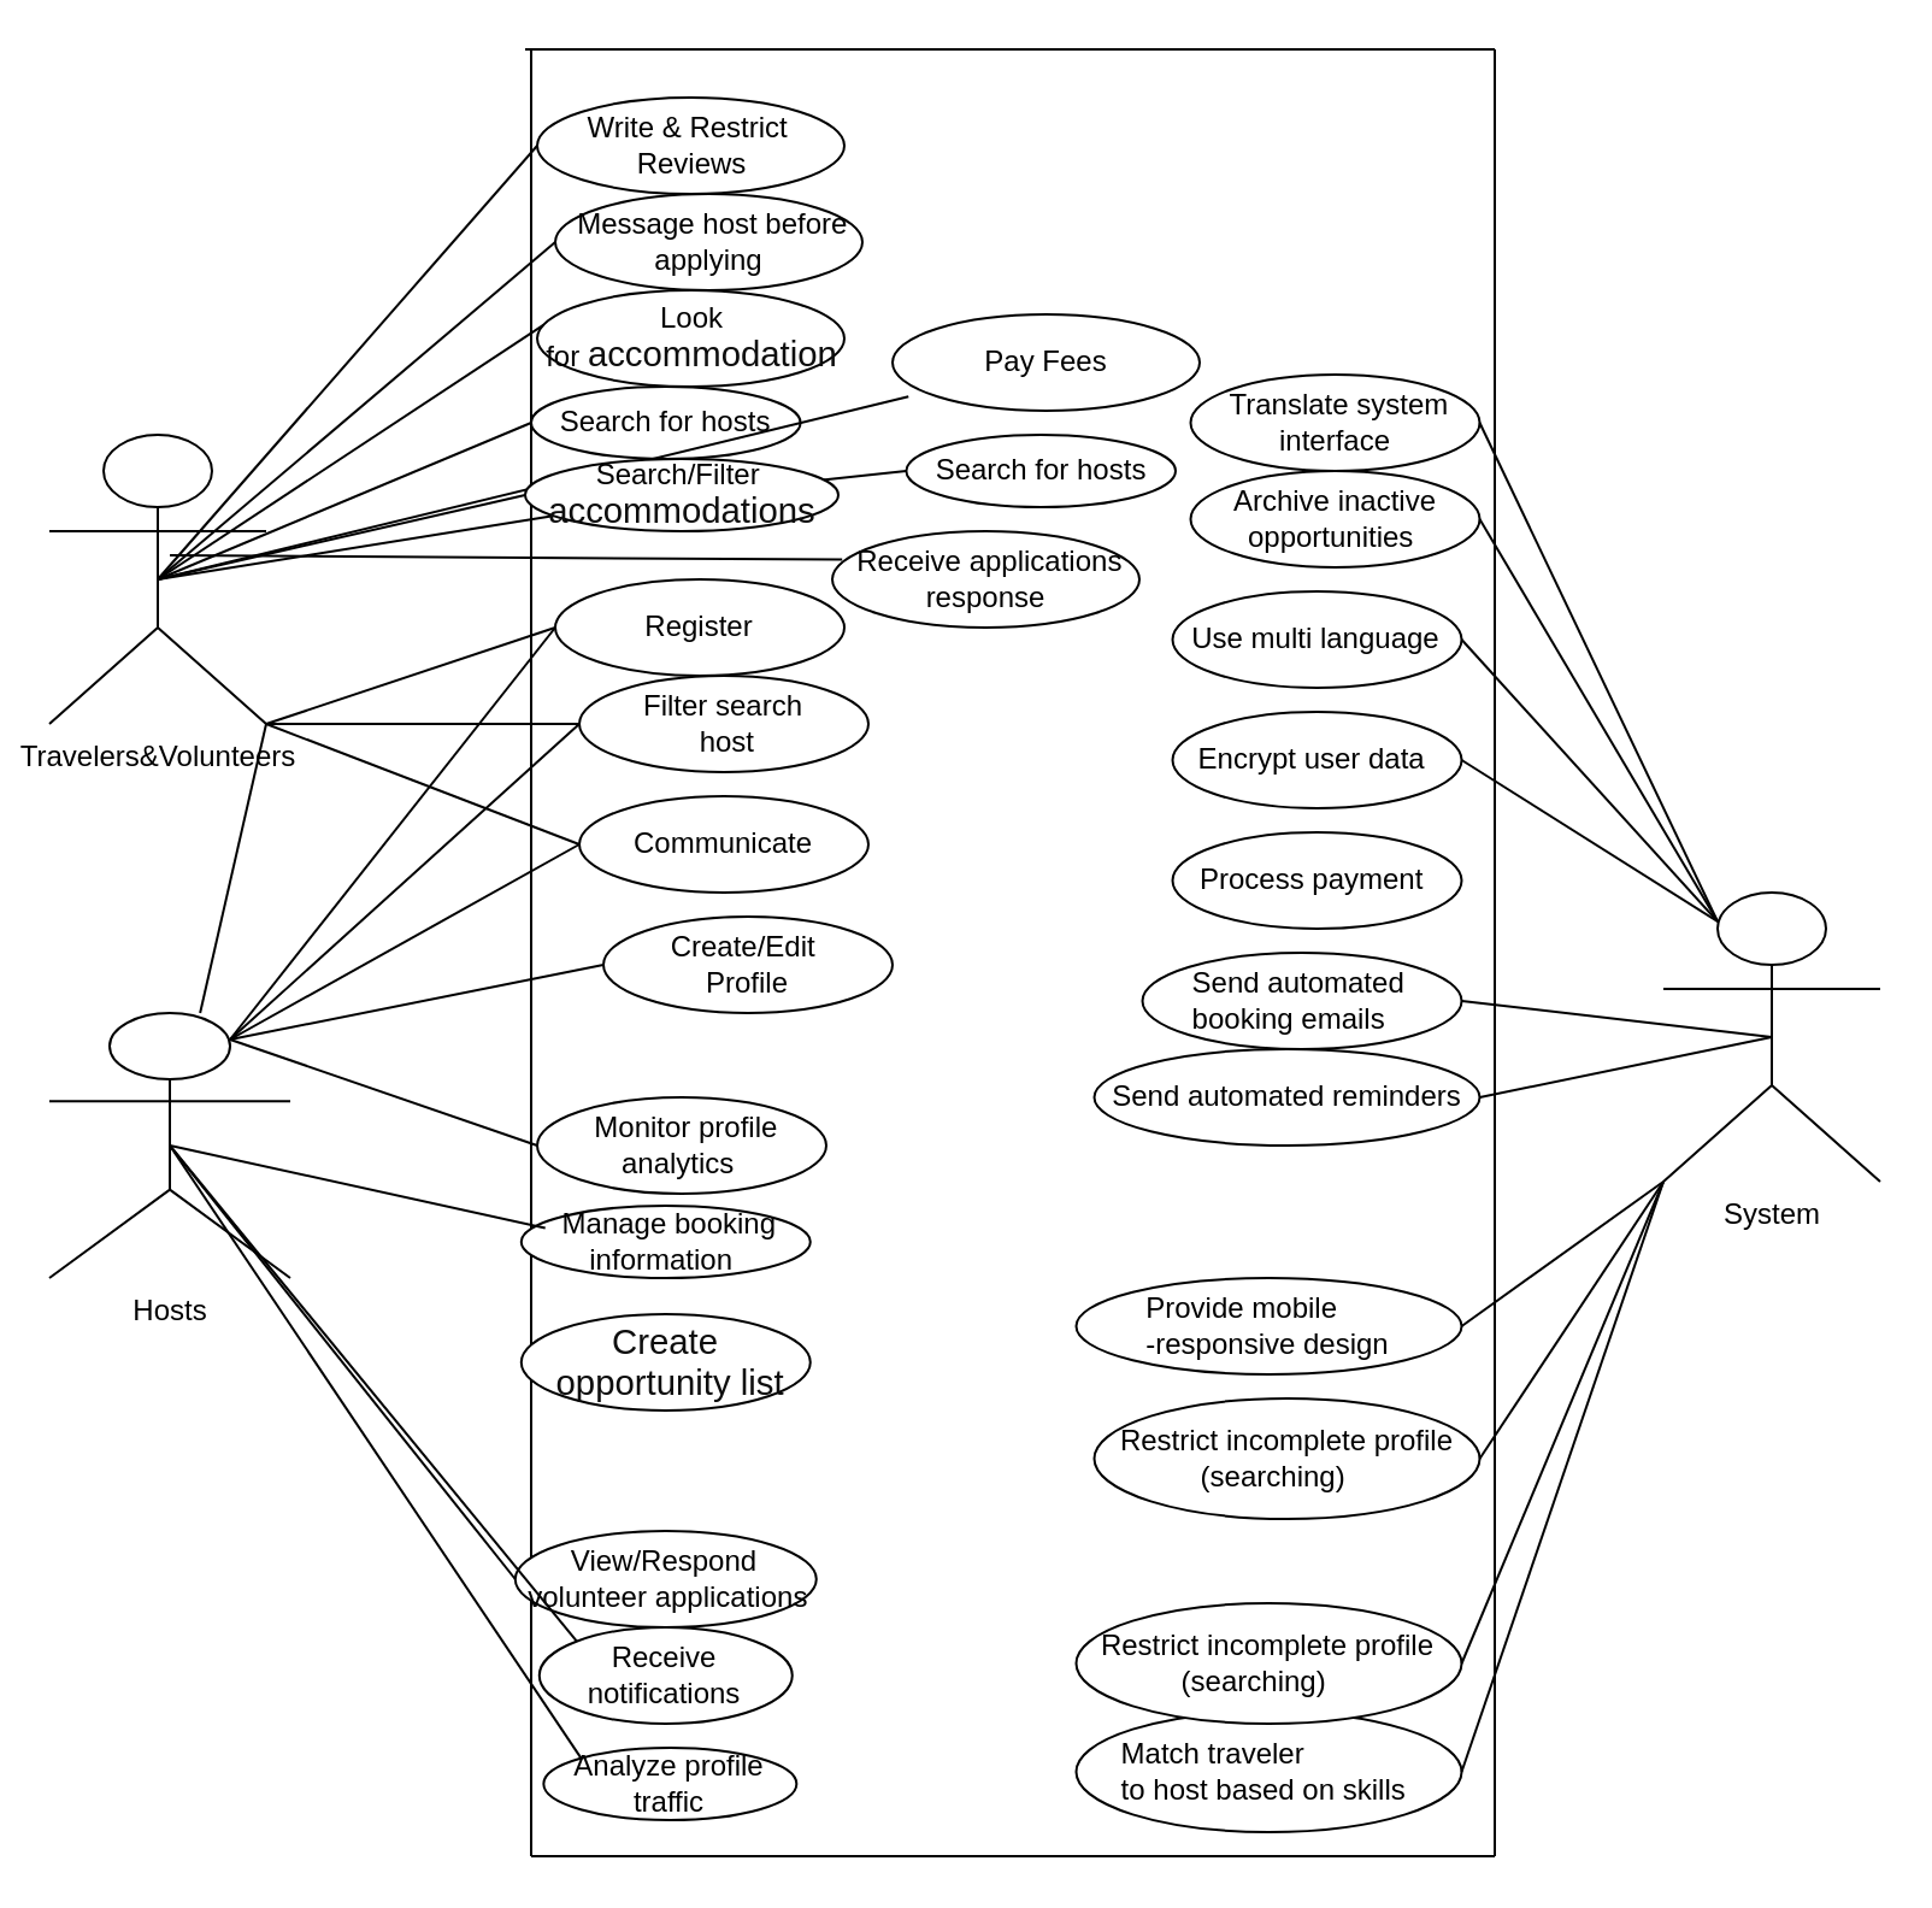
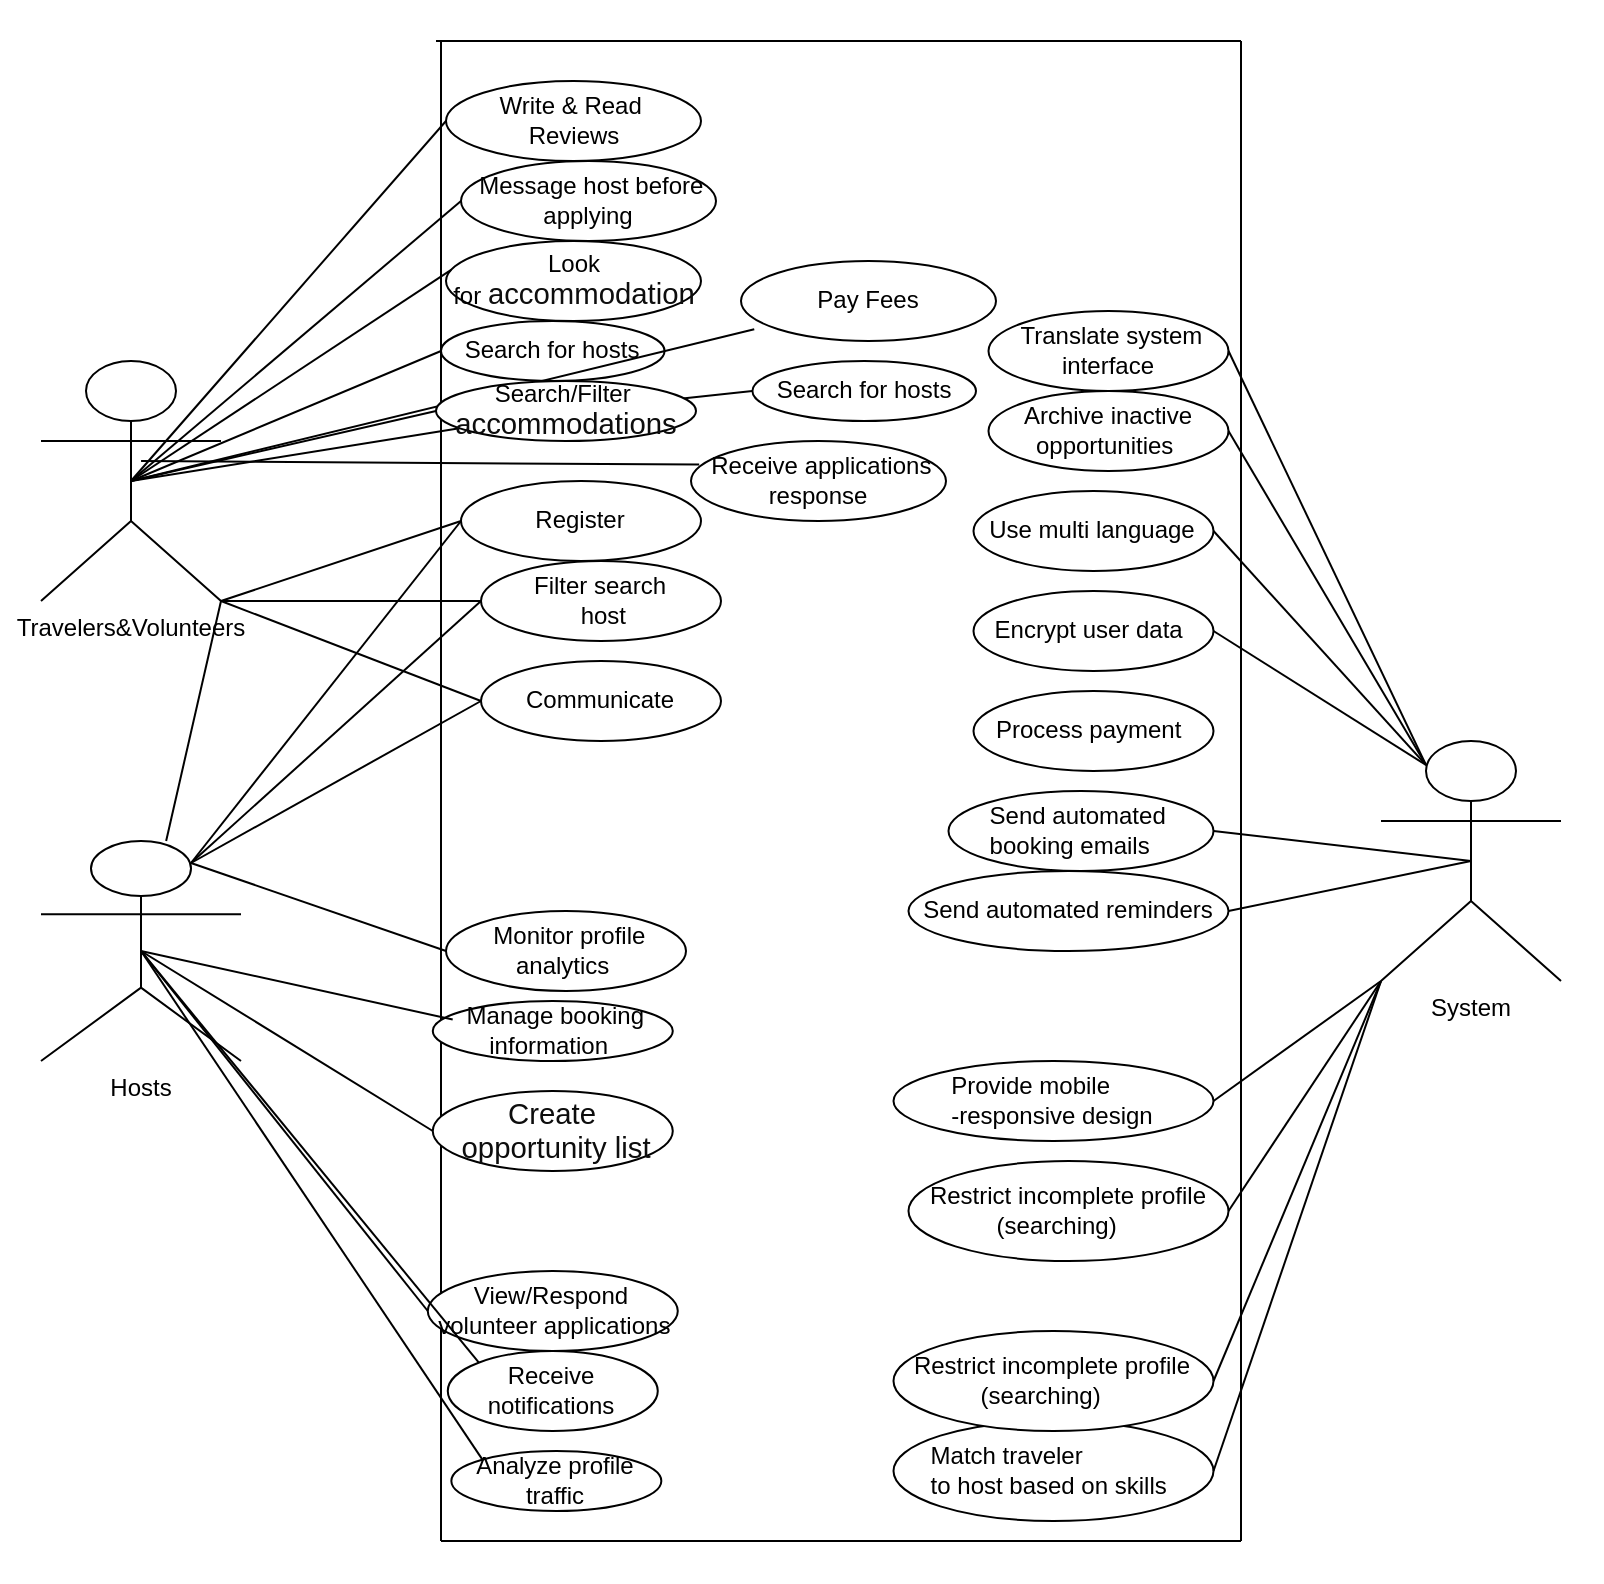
- <mxCell id="37" value="Write &amp;amp; Restrict&amp;nbsp;&lt;div&gt;Reviews&lt;/div&gt;" style="ellipse;whiteSpace=wrap;html=1;" vertex="1" parent="1"><mxGeometry x="222.5" y="40" width="127.5" height="40" as="geometry" /></mxCell>
+ <mxCell id="37" value="Write &amp;amp; Read&amp;nbsp;&lt;div&gt;Reviews&lt;/div&gt;" style="ellipse;whiteSpace=wrap;html=1;" vertex="1" parent="1"><mxGeometry x="222.5" y="40" width="127.5" height="40" as="geometry" /></mxCell>
- <mxCell id="20" value="Create/Edit&amp;nbsp;&lt;div&gt;Profile&lt;/div&gt;" style="ellipse;whiteSpace=wrap;html=1;" vertex="1" parent="1"><mxGeometry x="250" y="380" width="120" height="40" as="geometry" /></mxCell>
- <mxCell id="22" value="" style="edgeStyle=none;html=1;endArrow=none;verticalAlign=bottom;rounded=0;entryX=0;entryY=0.5;entryDx=0;entryDy=0;exitX=0.75;exitY=0.1;exitDx=0;exitDy=0;exitPerimeter=0;" edge="1" parent="1" source="3" target="20"><mxGeometry width="160" relative="1" as="geometry"><mxPoint x="120" y="462.25" as="sourcePoint" /><mxPoint x="248" y="309" as="targetPoint" /></mxGeometry></mxCell>
+ <mxCell id="14" value="" style="edgeStyle=none;html=1;endArrow=none;verticalAlign=bottom;rounded=0;entryX=0;entryY=0.5;entryDx=0;entryDy=0;exitX=0.5;exitY=0.5;exitDx=0;exitDy=0;exitPerimeter=0;" parent="1" target="13" edge="1" source="3"><mxGeometry width="160" relative="1" as="geometry"><mxPoint x="130" y="470" as="sourcePoint" /><mxPoint x="318" y="289" as="targetPoint" /></mxGeometry></mxCell>
